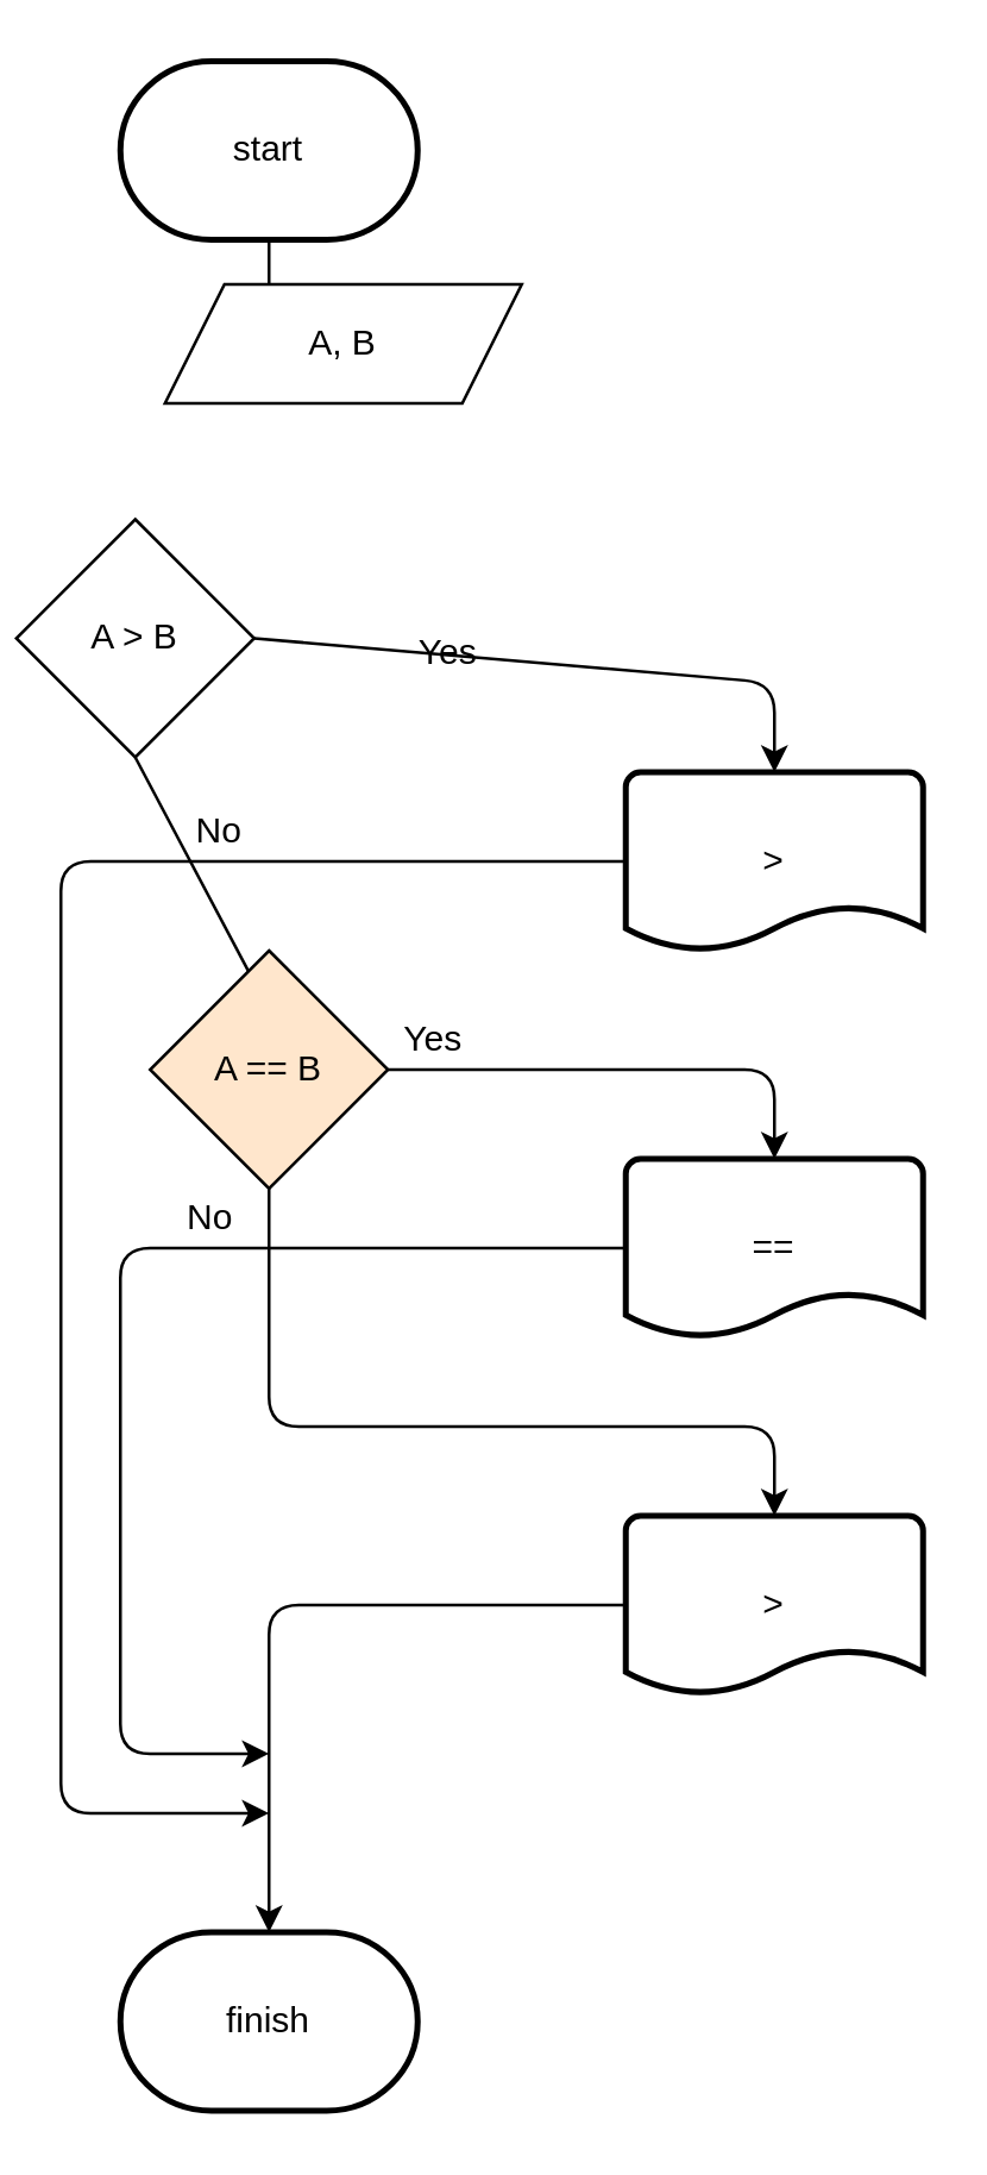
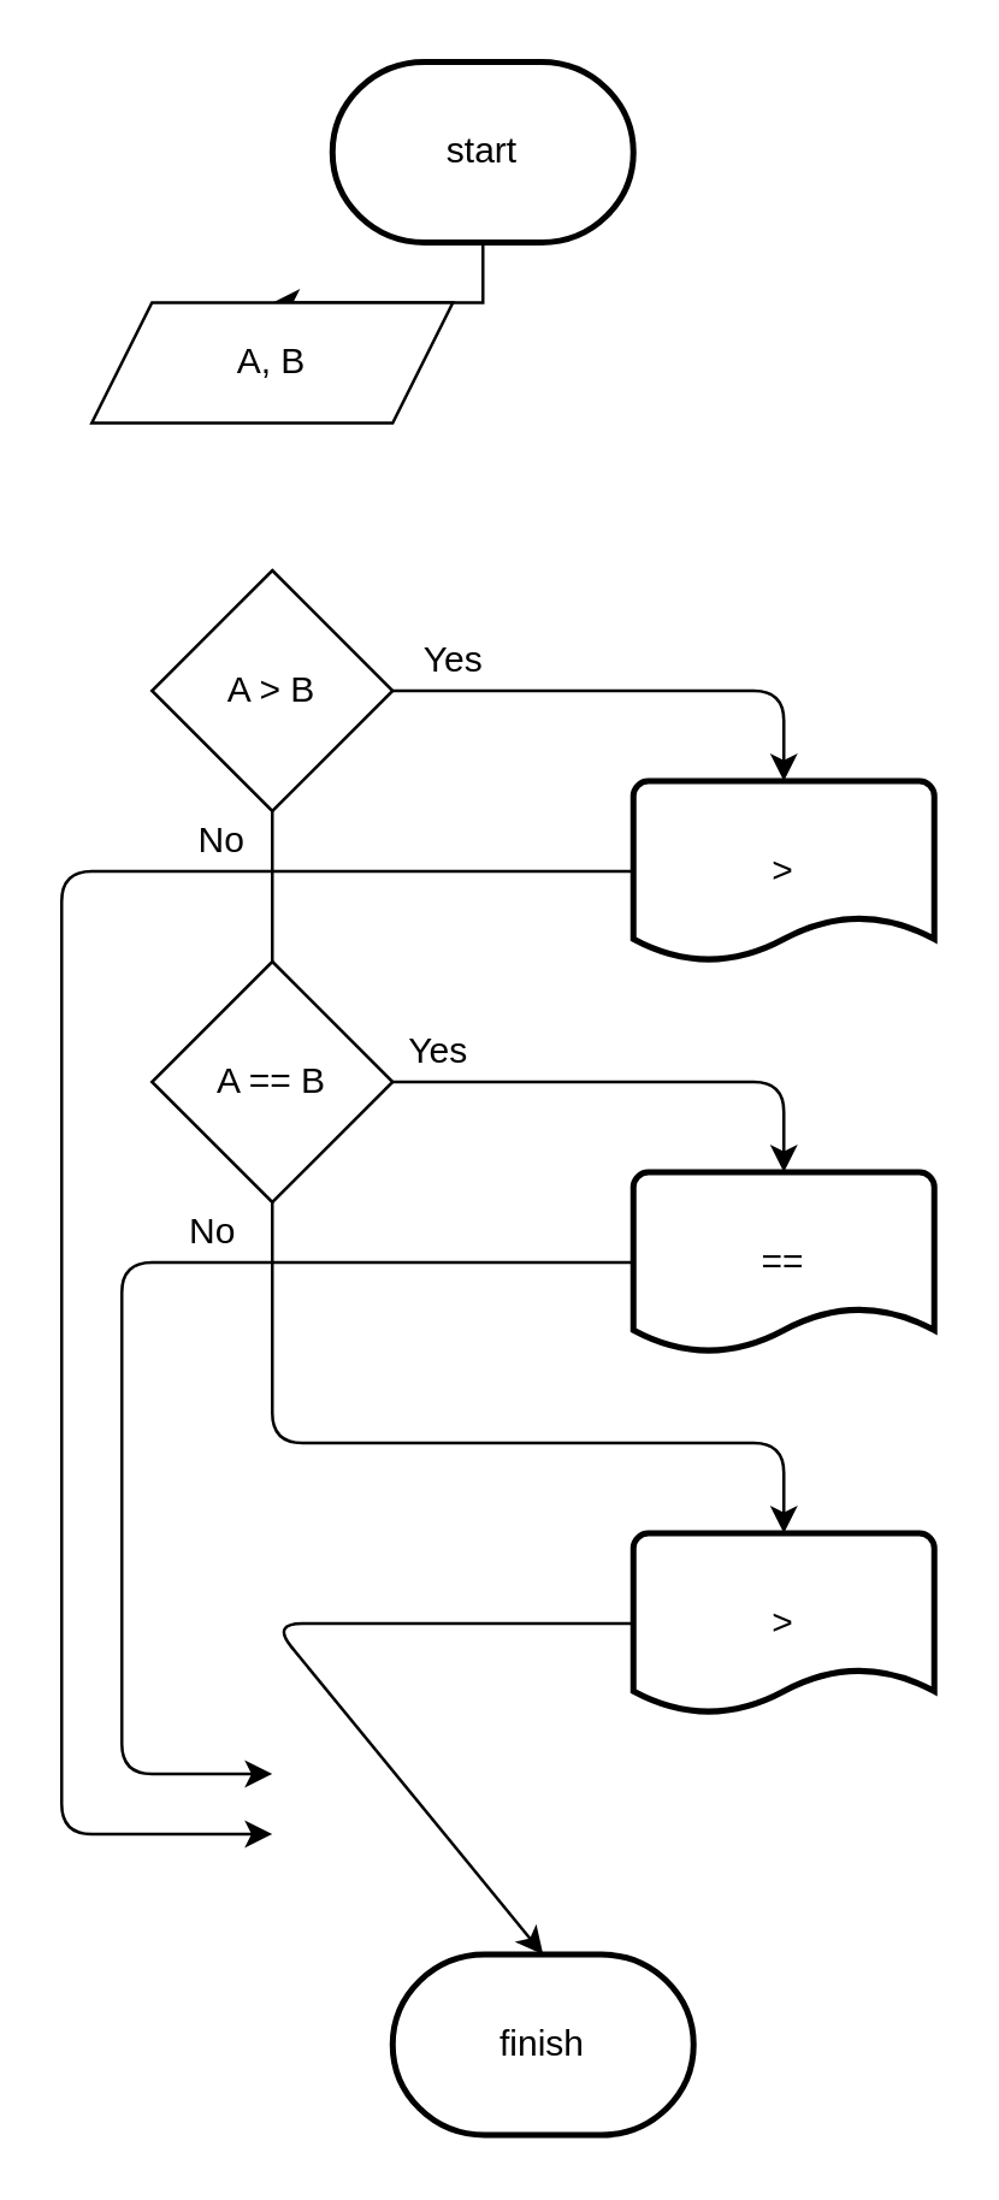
- <mxCell id="3" value="start" style="strokeWidth=2;html=1;shape=mxgraph.flowchart.terminator;whiteSpace=wrap;" vertex="1" parent="1"><mxGeometry x="40" y="20" width="100" height="60" as="geometry" /></mxCell>
+ <mxCell id="3" value="start" style="strokeWidth=2;html=1;shape=mxgraph.flowchart.terminator;whiteSpace=wrap;" vertex="1" parent="1"><mxGeometry x="110" y="20" width="100" height="60" as="geometry" /></mxCell>
- <mxCell id="9" value="A, B" style="shape=parallelogram;perimeter=parallelogramPerimeter;whiteSpace=wrap;html=1;fixedSize=1;" vertex="1" parent="1"><mxGeometry x="55" y="95" width="120" height="40" as="geometry" /></mxCell>
+ <mxCell id="9" value="A, B" style="shape=parallelogram;perimeter=parallelogramPerimeter;whiteSpace=wrap;html=1;fixedSize=1;" vertex="1" parent="1"><mxGeometry x="30" y="100" width="120" height="40" as="geometry" /></mxCell>
- <mxCell id="12" value="A &amp;gt; B" style="rhombus;whiteSpace=wrap;html=1;" vertex="1" parent="1"><mxGeometry x="5" y="174" width="80" height="80" as="geometry" /></mxCell>
+ <mxCell id="12" value="A &amp;gt; B" style="rhombus;whiteSpace=wrap;html=1;" vertex="1" parent="1"><mxGeometry x="50" y="189" width="80" height="80" as="geometry" /></mxCell>
- <mxCell id="17" value="A == B" style="rhombus;whiteSpace=wrap;html=1;fillColor=#ffe6cc;" vertex="1" parent="1"><mxGeometry x="50" y="319" width="80" height="80" as="geometry" /></mxCell>
+ <mxCell id="17" value="A == B" style="rhombus;whiteSpace=wrap;html=1;" vertex="1" parent="1"><mxGeometry x="50" y="319" width="80" height="80" as="geometry" /></mxCell>
- <mxCell id="8" value="finish" style="strokeWidth=2;html=1;shape=mxgraph.flowchart.terminator;whiteSpace=wrap;" vertex="1" parent="1"><mxGeometry x="40" y="649" width="100" height="60" as="geometry" /></mxCell>
+ <mxCell id="8" value="finish" style="strokeWidth=2;html=1;shape=mxgraph.flowchart.terminator;whiteSpace=wrap;" vertex="1" parent="1"><mxGeometry x="130" y="649" width="100" height="60" as="geometry" /></mxCell>
